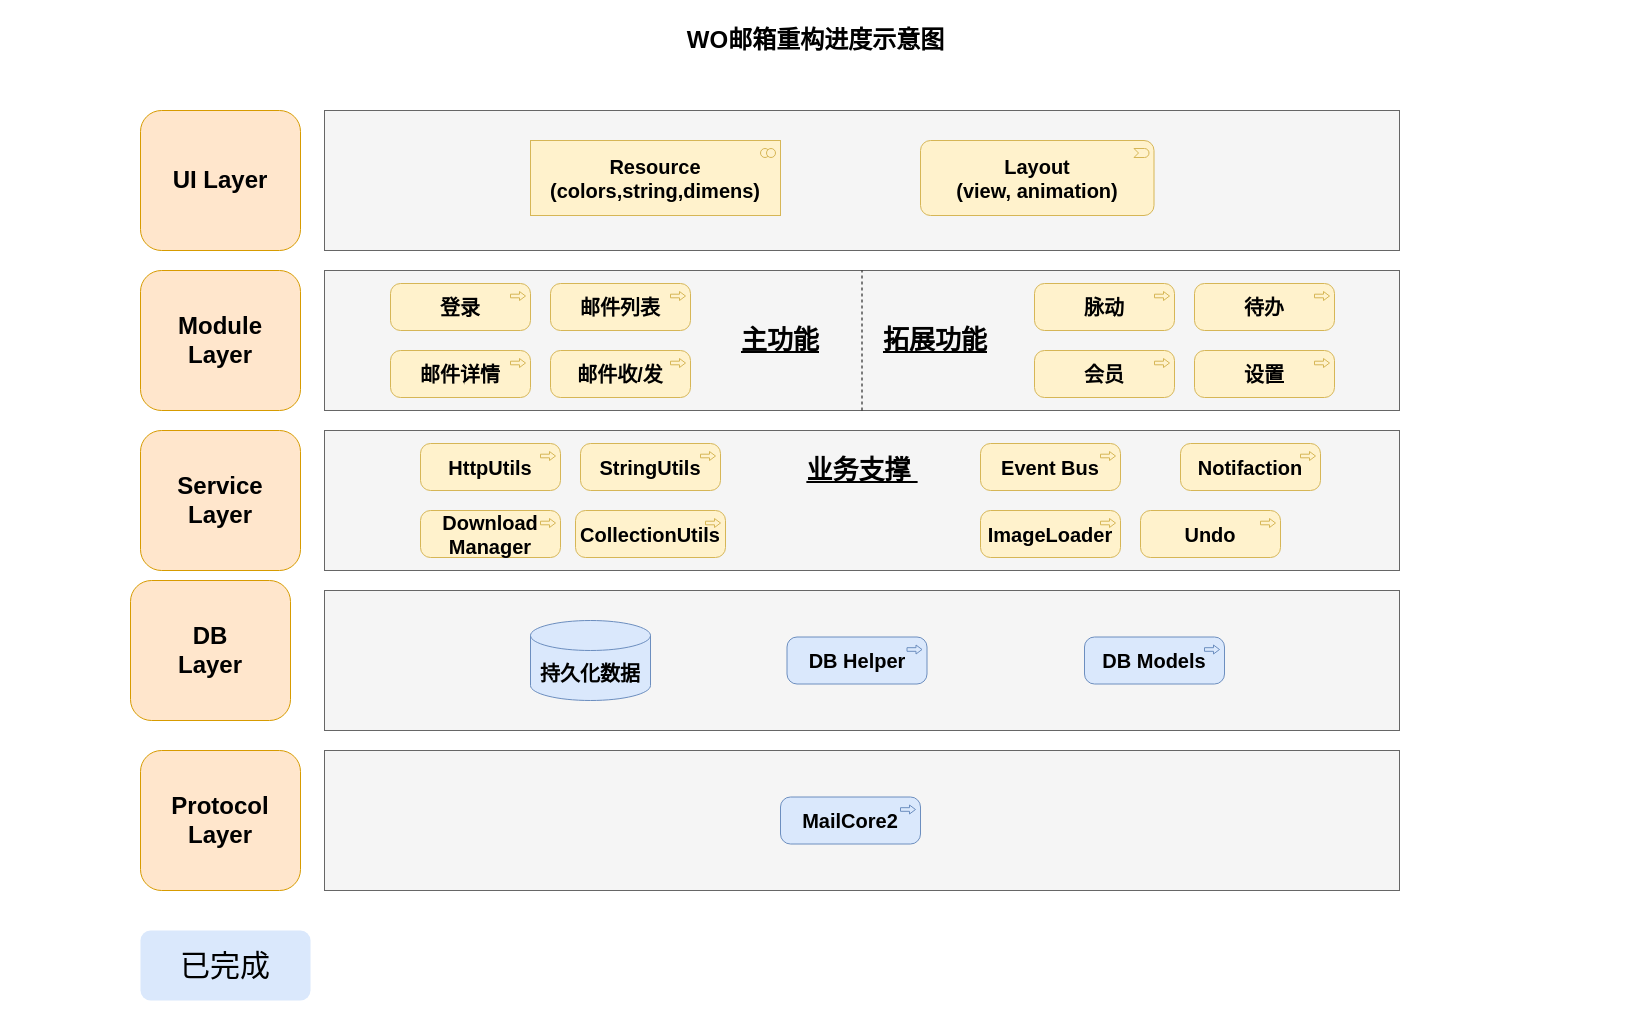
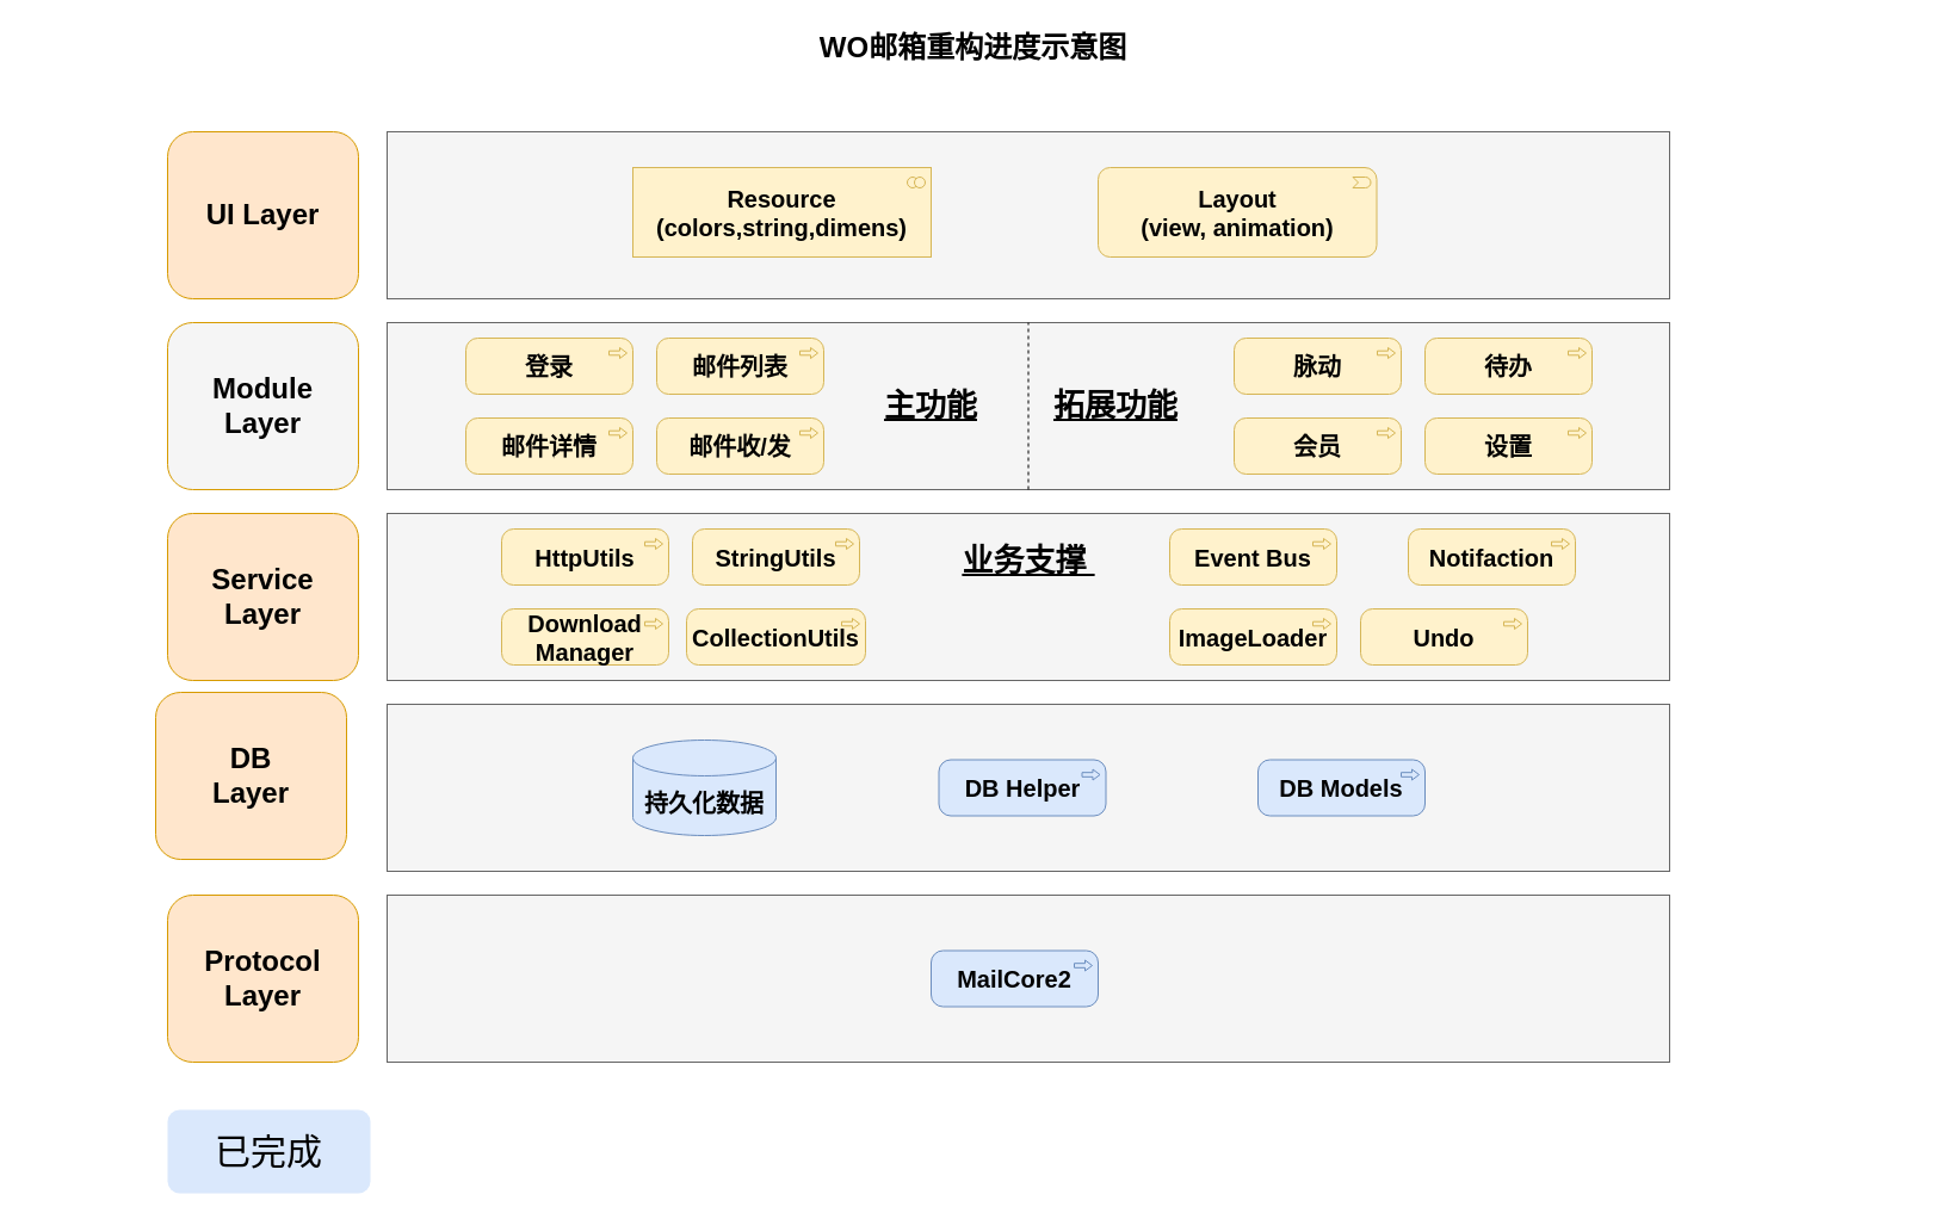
- <mxCell id="11" value="&lt;font size=&quot;1&quot;&gt;&lt;b style=&quot;font-size: 24px&quot;&gt;Module &lt;br&gt;Layer&lt;br&gt;&lt;/b&gt;&lt;/font&gt;" style="rounded=1;whiteSpace=wrap;html=1;fillColor=#ffe6cc;strokeColor=#d79b00;" parent="1" vertex="1"><mxGeometry y="270" width="160" height="140" as="geometry" x="140" /></mxCell>
+ <mxCell id="11" value="&lt;font size=&quot;1&quot;&gt;&lt;b style=&quot;font-size: 24px&quot;&gt;Module &lt;br&gt;Layer&lt;br&gt;&lt;/b&gt;&lt;/font&gt;" style="rounded=1;whiteSpace=wrap;html=1;fillColor=#f5f5f5;strokeColor=#d79b00;" parent="1" vertex="1"><mxGeometry y="270" width="160" height="140" as="geometry" x="140" /></mxCell>
- <mxCell id="37" value="&lt;span style=&quot;font-size: 20px&quot;&gt;&lt;b&gt;DB Models&lt;/b&gt;&lt;/span&gt;" style="html=1;whiteSpace=wrap;fillColor=#dae8fc;shape=mxgraph.archimate3.application;appType=proc;archiType=rounded;fontSize=14;strokeColor=#6c8ebf;" parent="1" vertex="1"><mxGeometry x="1084" y="636.5" width="140" height="47" as="geometry" /></mxCell>
+ <mxCell id="37" value="&lt;span style=&quot;font-size: 20px&quot;&gt;&lt;b&gt;DB Models&lt;/b&gt;&lt;/span&gt;" style="html=1;whiteSpace=wrap;fillColor=#dae8fc;shape=mxgraph.archimate3.application;appType=proc;archiType=rounded;fontSize=14;strokeColor=#6c8ebf;" parent="1" vertex="1"><mxGeometry x="1054" y="636.5" width="140" height="47" as="geometry" /></mxCell>
